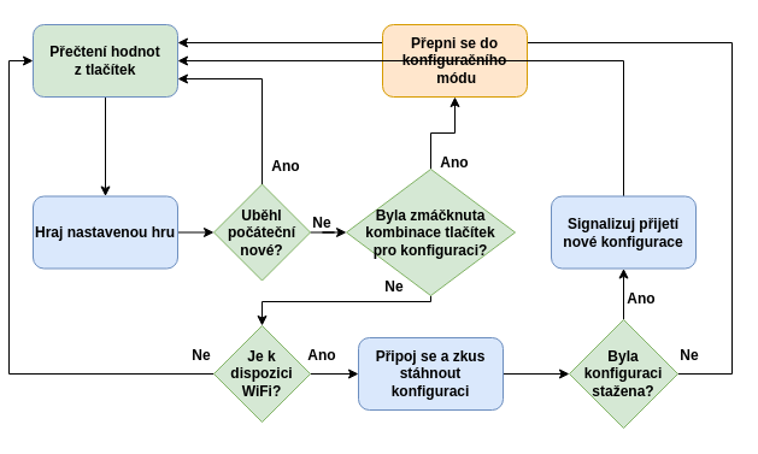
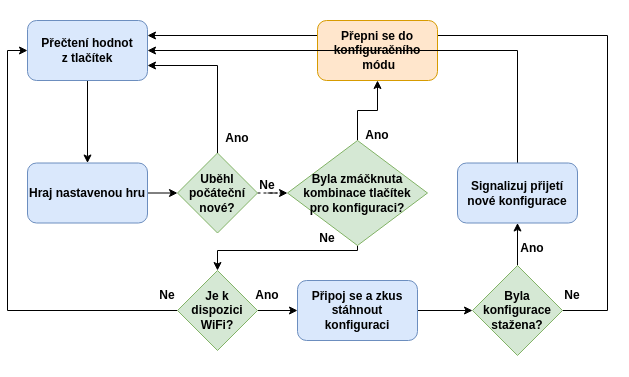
- <mxCell id="6" value="&lt;div&gt;Přečtení hodnot &lt;br&gt;&lt;/div&gt;&lt;div&gt;z tlačítek&lt;/div&gt;" style="rounded=1;whiteSpace=wrap;html=1;fillColor=#d5e8d4;strokeColor=#6c8ebf;fontStyle=1;" parent="1" vertex="1"><mxGeometry x="20" y="20" width="120" height="60" as="geometry" /></mxCell>
+ <mxCell id="6" value="&lt;div&gt;Přečtení hodnot &lt;br&gt;&lt;/div&gt;&lt;div&gt;z tlačítek&lt;/div&gt;" style="rounded=1;whiteSpace=wrap;html=1;fillColor=#dae8fc;strokeColor=#6c8ebf;fontStyle=1" parent="1" vertex="1"><mxGeometry x="20" y="20" width="120" height="60" as="geometry" /></mxCell>
- <mxCell id="9" style="edgeStyle=orthogonalEdgeStyle;rounded=0;orthogonalLoop=1;jettySize=auto;html=1;entryX=0;entryY=0.5;entryDx=0;entryDy=0;fontStyle=1" parent="1" source="11" target="20" edge="1"><mxGeometry relative="1" as="geometry" /></mxCell>
+ <mxCell id="9" style="edgeStyle=orthogonalEdgeStyle;rounded=0;orthogonalLoop=1;jettySize=auto;html=1;entryX=0;entryY=0.5;entryDx=0;entryDy=0;fontStyle=1;dashed=1;" parent="1" source="11" target="20" edge="1"><mxGeometry relative="1" as="geometry" /></mxCell>
- <mxCell id="4" value="Byla konfiguraci stažena?" style="rhombus;whiteSpace=wrap;html=1;fillColor=#d5e8d4;strokeColor=#82b366;fontStyle=1" parent="1" vertex="1"><mxGeometry x="465" y="265" width="90" height="90" as="geometry" /></mxCell>
+ <mxCell id="4" value="Byla konfigurace stažena?" style="rhombus;whiteSpace=wrap;html=1;fillColor=#d5e8d4;strokeColor=#82b366;fontStyle=1" parent="1" vertex="1"><mxGeometry x="465" y="265" width="90" height="90" as="geometry" /></mxCell>
